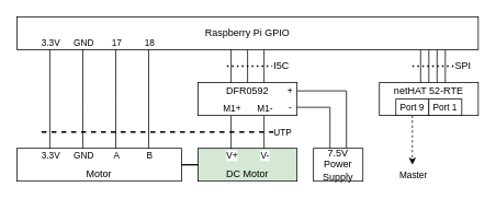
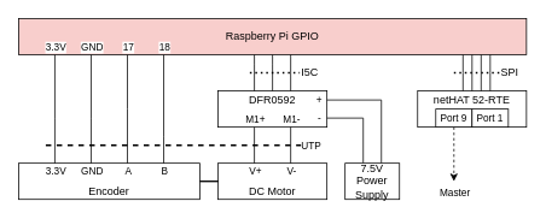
- <mxCell id="5" value="&lt;div&gt;Raspberry Pi GPIO&lt;/div&gt;" style="rounded=0;whiteSpace=wrap;html=1;" vertex="1" parent="1"><mxGeometry x="20" y="20" width="560" height="40" as="geometry" /></mxCell>
+ <mxCell id="5" value="&lt;div&gt;Raspberry Pi GPIO&lt;/div&gt;" style="rounded=0;whiteSpace=wrap;html=1;fillColor=#f8cecc;" vertex="1" parent="1"><mxGeometry x="20" y="20" width="560" height="40" as="geometry" /></mxCell>
- <mxCell id="3" value="&lt;div&gt;DC Motor&lt;br&gt;&lt;/div&gt;" style="rounded=0;whiteSpace=wrap;html=1;align=center;verticalAlign=bottom;spacing=2;fillColor=#d5e8d4;" vertex="1" parent="1"><mxGeometry x="240" y="180" width="120" height="40" as="geometry" /></mxCell>
+ <mxCell id="3" value="&lt;div&gt;DC Motor&lt;br&gt;&lt;/div&gt;" style="rounded=0;whiteSpace=wrap;html=1;align=center;verticalAlign=bottom;spacing=2;" vertex="1" parent="1"><mxGeometry x="240" y="180" width="120" height="40" as="geometry" /></mxCell>
- <mxCell id="6" value="&lt;div&gt;Motor&lt;/div&gt;" style="rounded=0;whiteSpace=wrap;html=1;verticalAlign=bottom;" vertex="1" parent="1"><mxGeometry x="20" y="180" width="200" height="40" as="geometry" /></mxCell>
+ <mxCell id="6" value="&lt;div&gt;Encoder&lt;/div&gt;" style="rounded=0;whiteSpace=wrap;html=1;verticalAlign=bottom;" vertex="1" parent="1"><mxGeometry x="20" y="180" width="200" height="40" as="geometry" /></mxCell>
